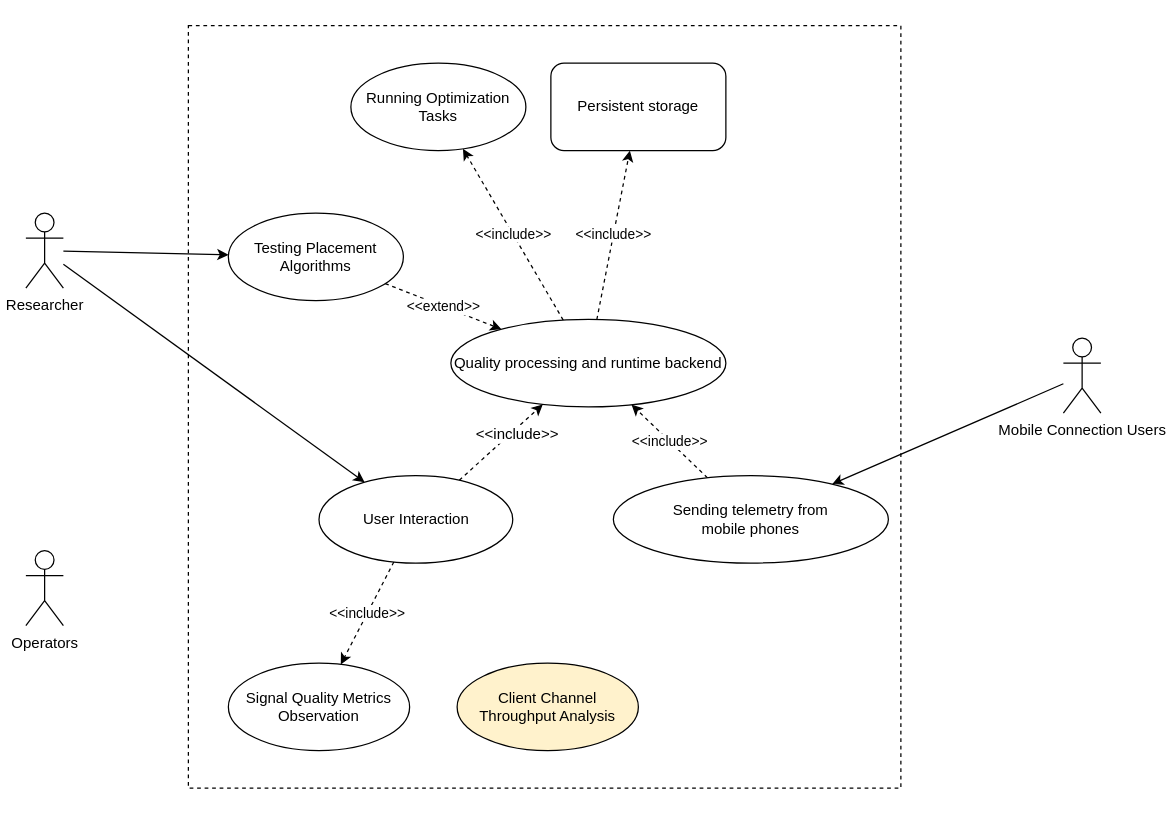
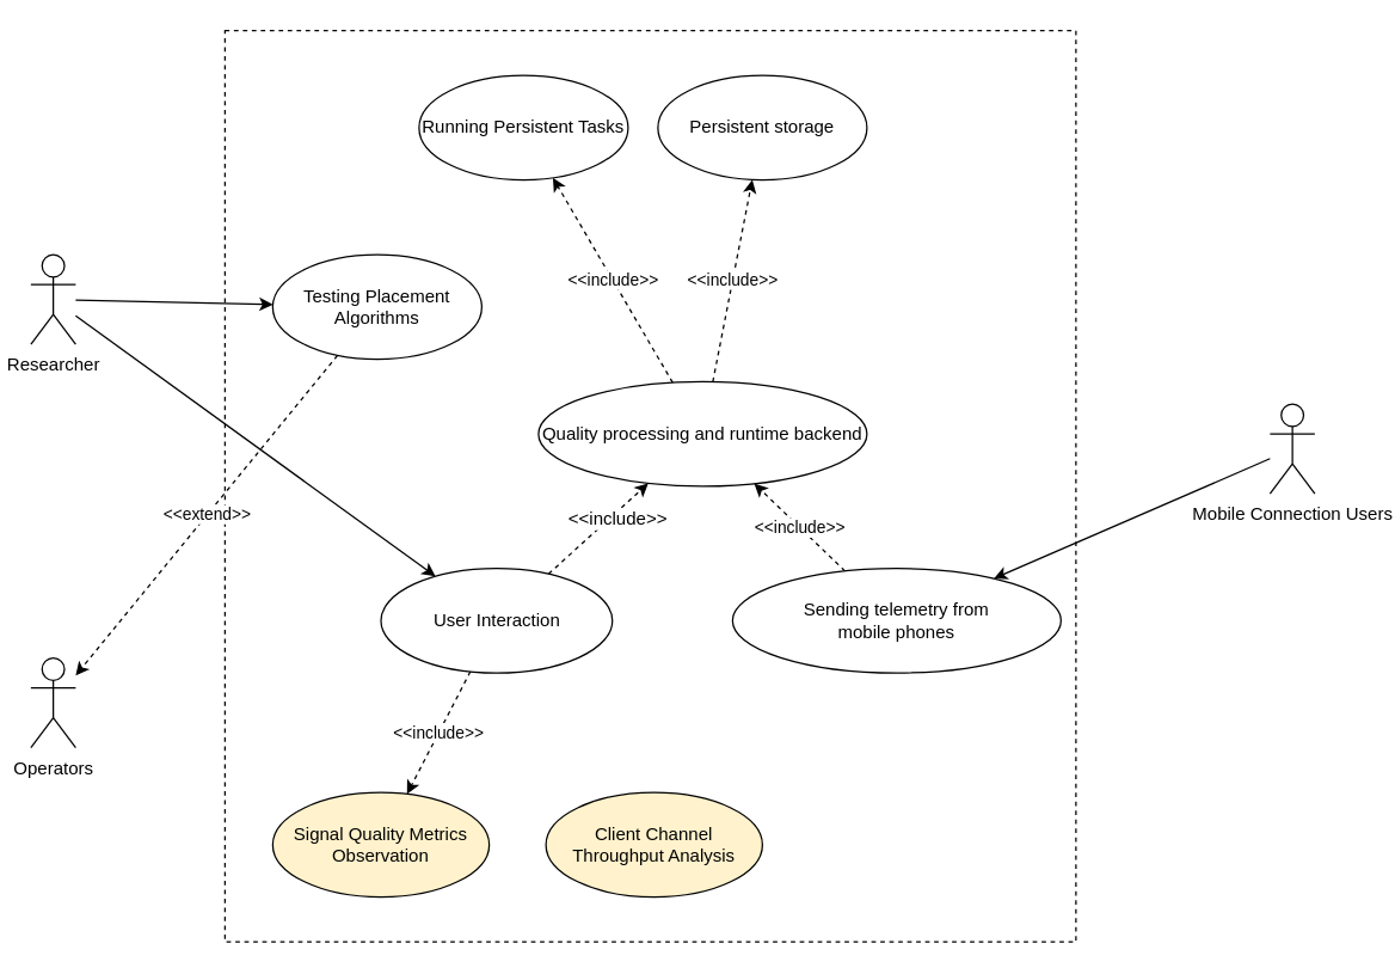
- <mxCell id="9" value="Running Optimization Tasks" style="ellipse;whiteSpace=wrap;html=1;" parent="1" vertex="1"><mxGeometry x="280" y="50" width="140" height="70" as="geometry" /></mxCell>
+ <mxCell id="9" value="Running Persistent Tasks" style="ellipse;whiteSpace=wrap;html=1;" parent="1" vertex="1"><mxGeometry x="280" y="50" width="140" height="70" as="geometry" /></mxCell>
- <mxCell id="17" value="Persistent storage" style="whiteSpace=wrap;html=1;rounded=1;" parent="1" vertex="1"><mxGeometry x="440" y="50" width="140" height="70" as="geometry" /></mxCell>
+ <mxCell id="17" value="Persistent storage" style="ellipse;whiteSpace=wrap;html=1;" parent="1" vertex="1"><mxGeometry x="440" y="50" width="140" height="70" as="geometry" /></mxCell>
- <mxCell id="10" value="&amp;lt;&amp;lt;extend&amp;gt;&amp;gt;" style="edgeStyle=none;rounded=0;orthogonalLoop=1;jettySize=auto;html=1;dashed=1;endArrow=classic;endFill=1;" parent="1" source="11" target="16" edge="1"><mxGeometry relative="1" as="geometry" /></mxCell>
+ <mxCell id="10" value="&amp;lt;&amp;lt;extend&amp;gt;&amp;gt;" style="edgeStyle=none;rounded=0;orthogonalLoop=1;jettySize=auto;html=1;dashed=1;endArrow=classic;endFill=1;" parent="1" source="11" target="8" edge="1"><mxGeometry relative="1" as="geometry" /></mxCell>
- <mxCell id="22" value="Signal Quality Metrics Observation" style="ellipse;whiteSpace=wrap;html=1;" parent="1" vertex="1"><mxGeometry x="182" y="530" width="145" height="70" as="geometry" /></mxCell>
+ <mxCell id="22" value="Signal Quality Metrics Observation" style="ellipse;whiteSpace=wrap;html=1;fillColor=#fff2cc;" parent="1" vertex="1"><mxGeometry x="182" y="530" width="145" height="70" as="geometry" /></mxCell>
